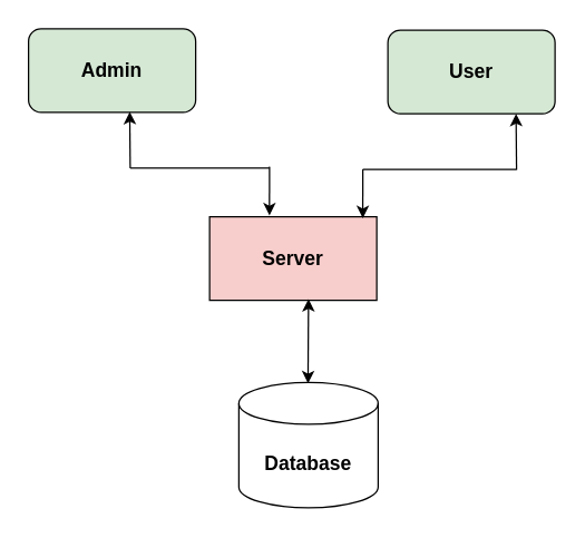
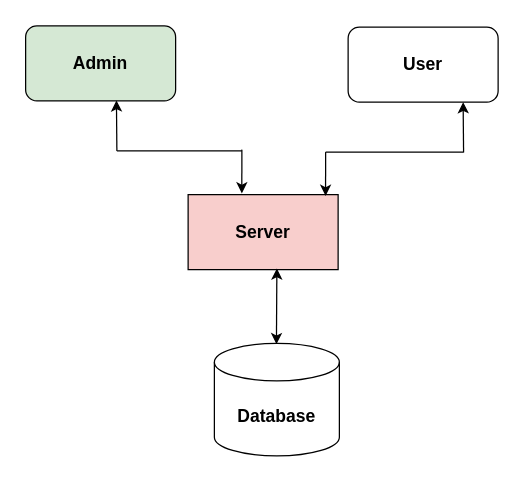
- <mxCell id="3" value="&lt;font style=&quot;font-size: 14px;&quot;&gt;&lt;b&gt;User&lt;/b&gt;&lt;/font&gt;" style="rounded=1;whiteSpace=wrap;html=1;fillColor=#d5e8d4;" parent="1" vertex="1"><mxGeometry x="278" y="21" width="120" height="60" as="geometry" /></mxCell>
+ <mxCell id="3" value="&lt;font style=&quot;font-size: 14px;&quot;&gt;&lt;b&gt;User&lt;/b&gt;&lt;/font&gt;" style="rounded=1;whiteSpace=wrap;html=1;" parent="1" vertex="1"><mxGeometry x="278" y="21" width="120" height="60" as="geometry" /></mxCell>
